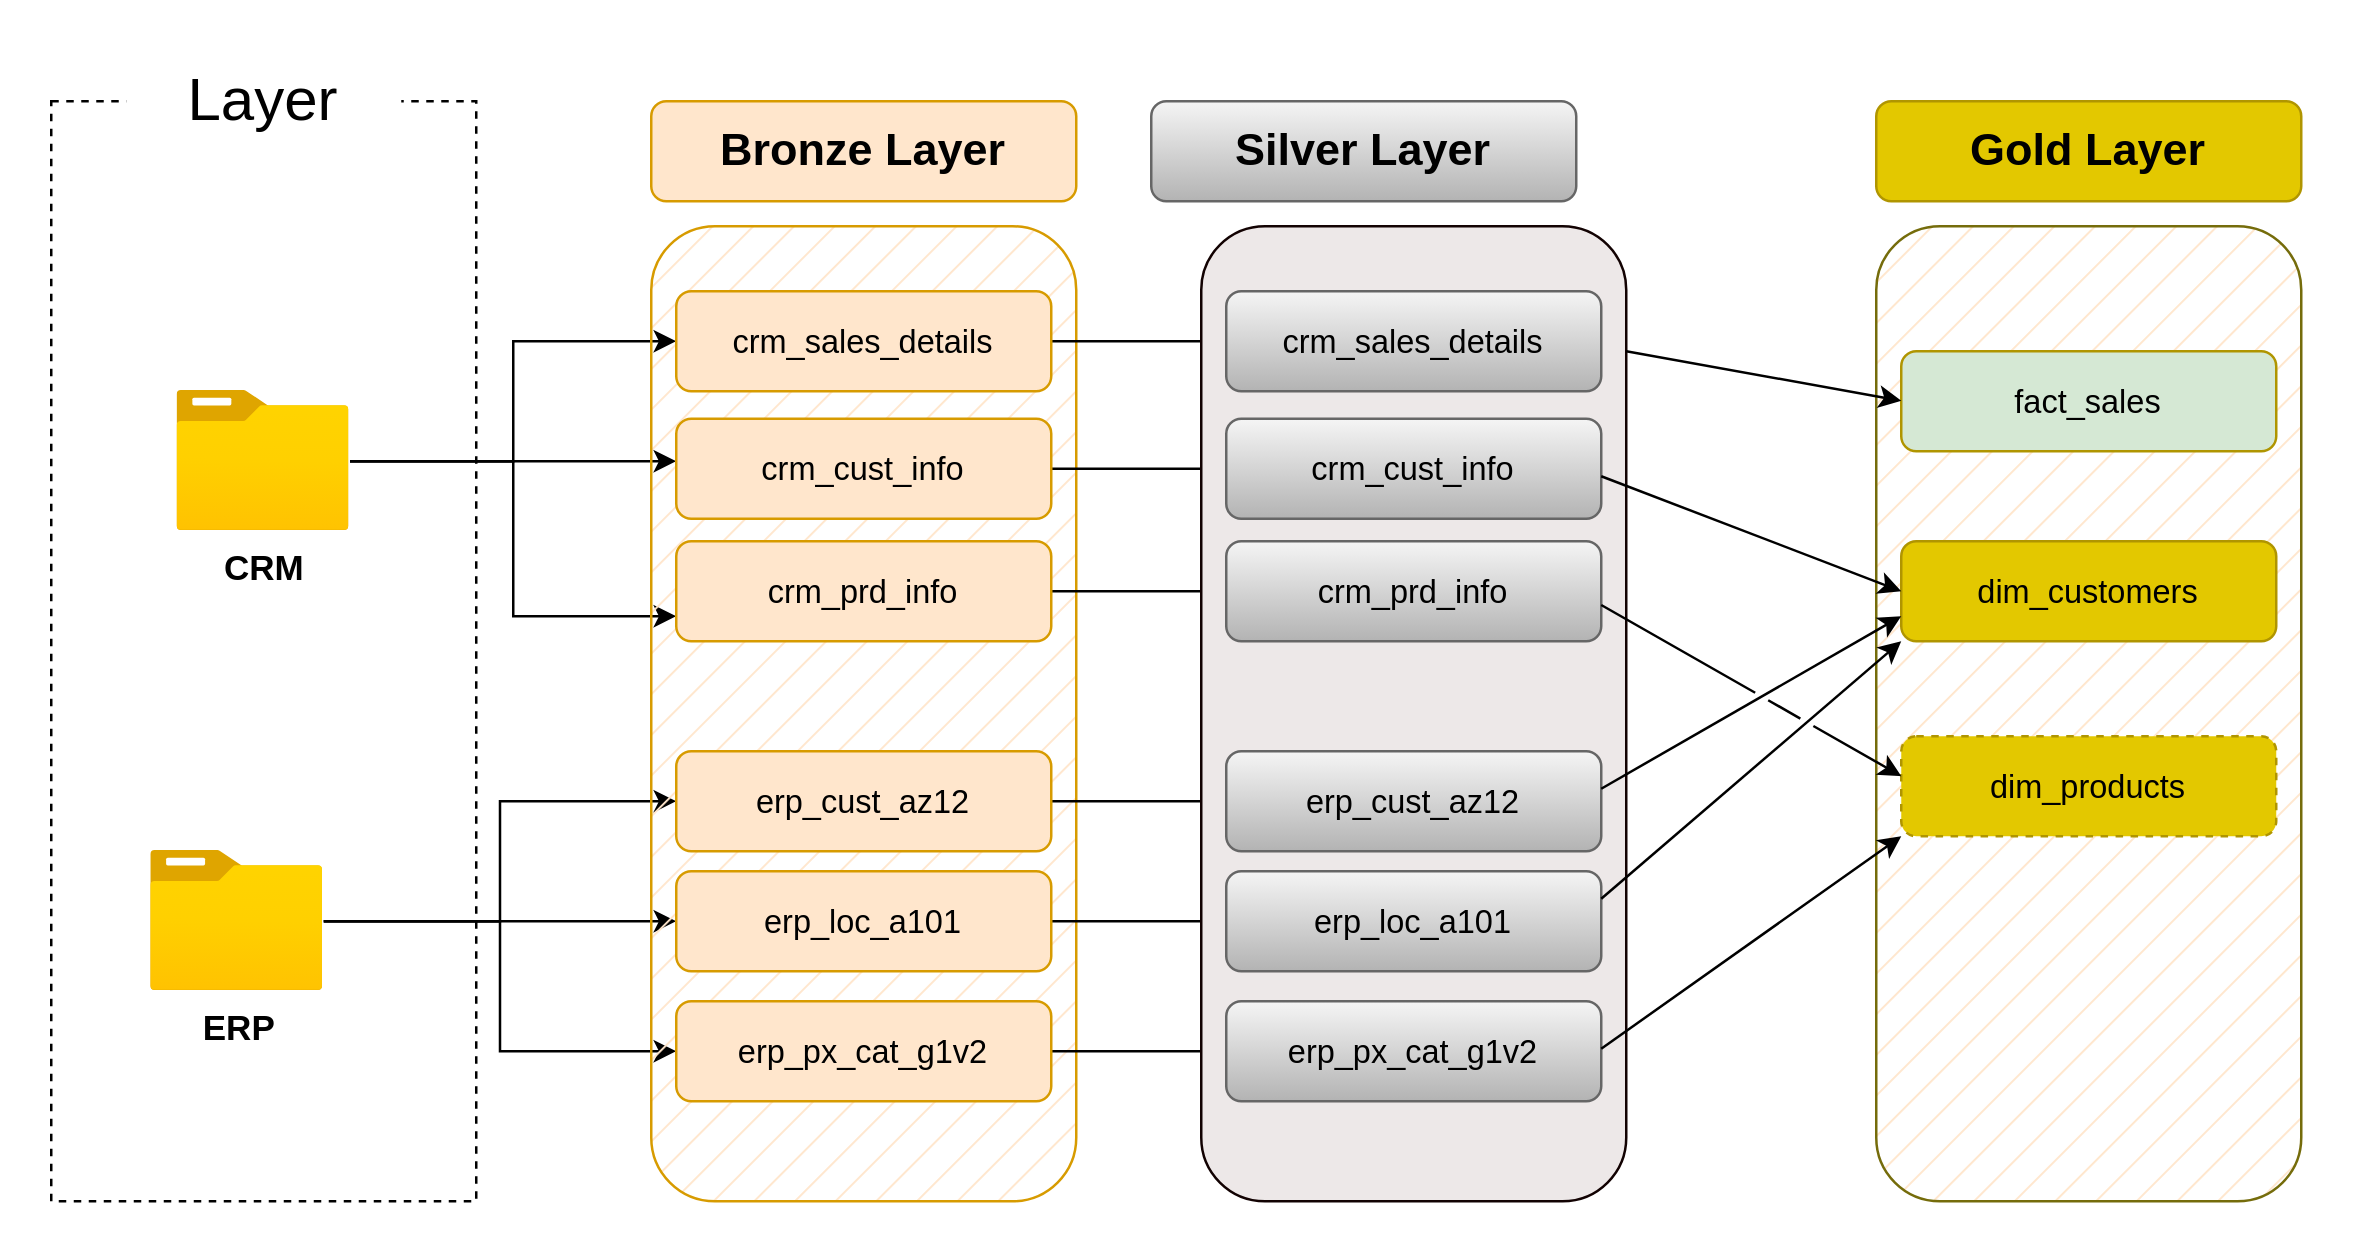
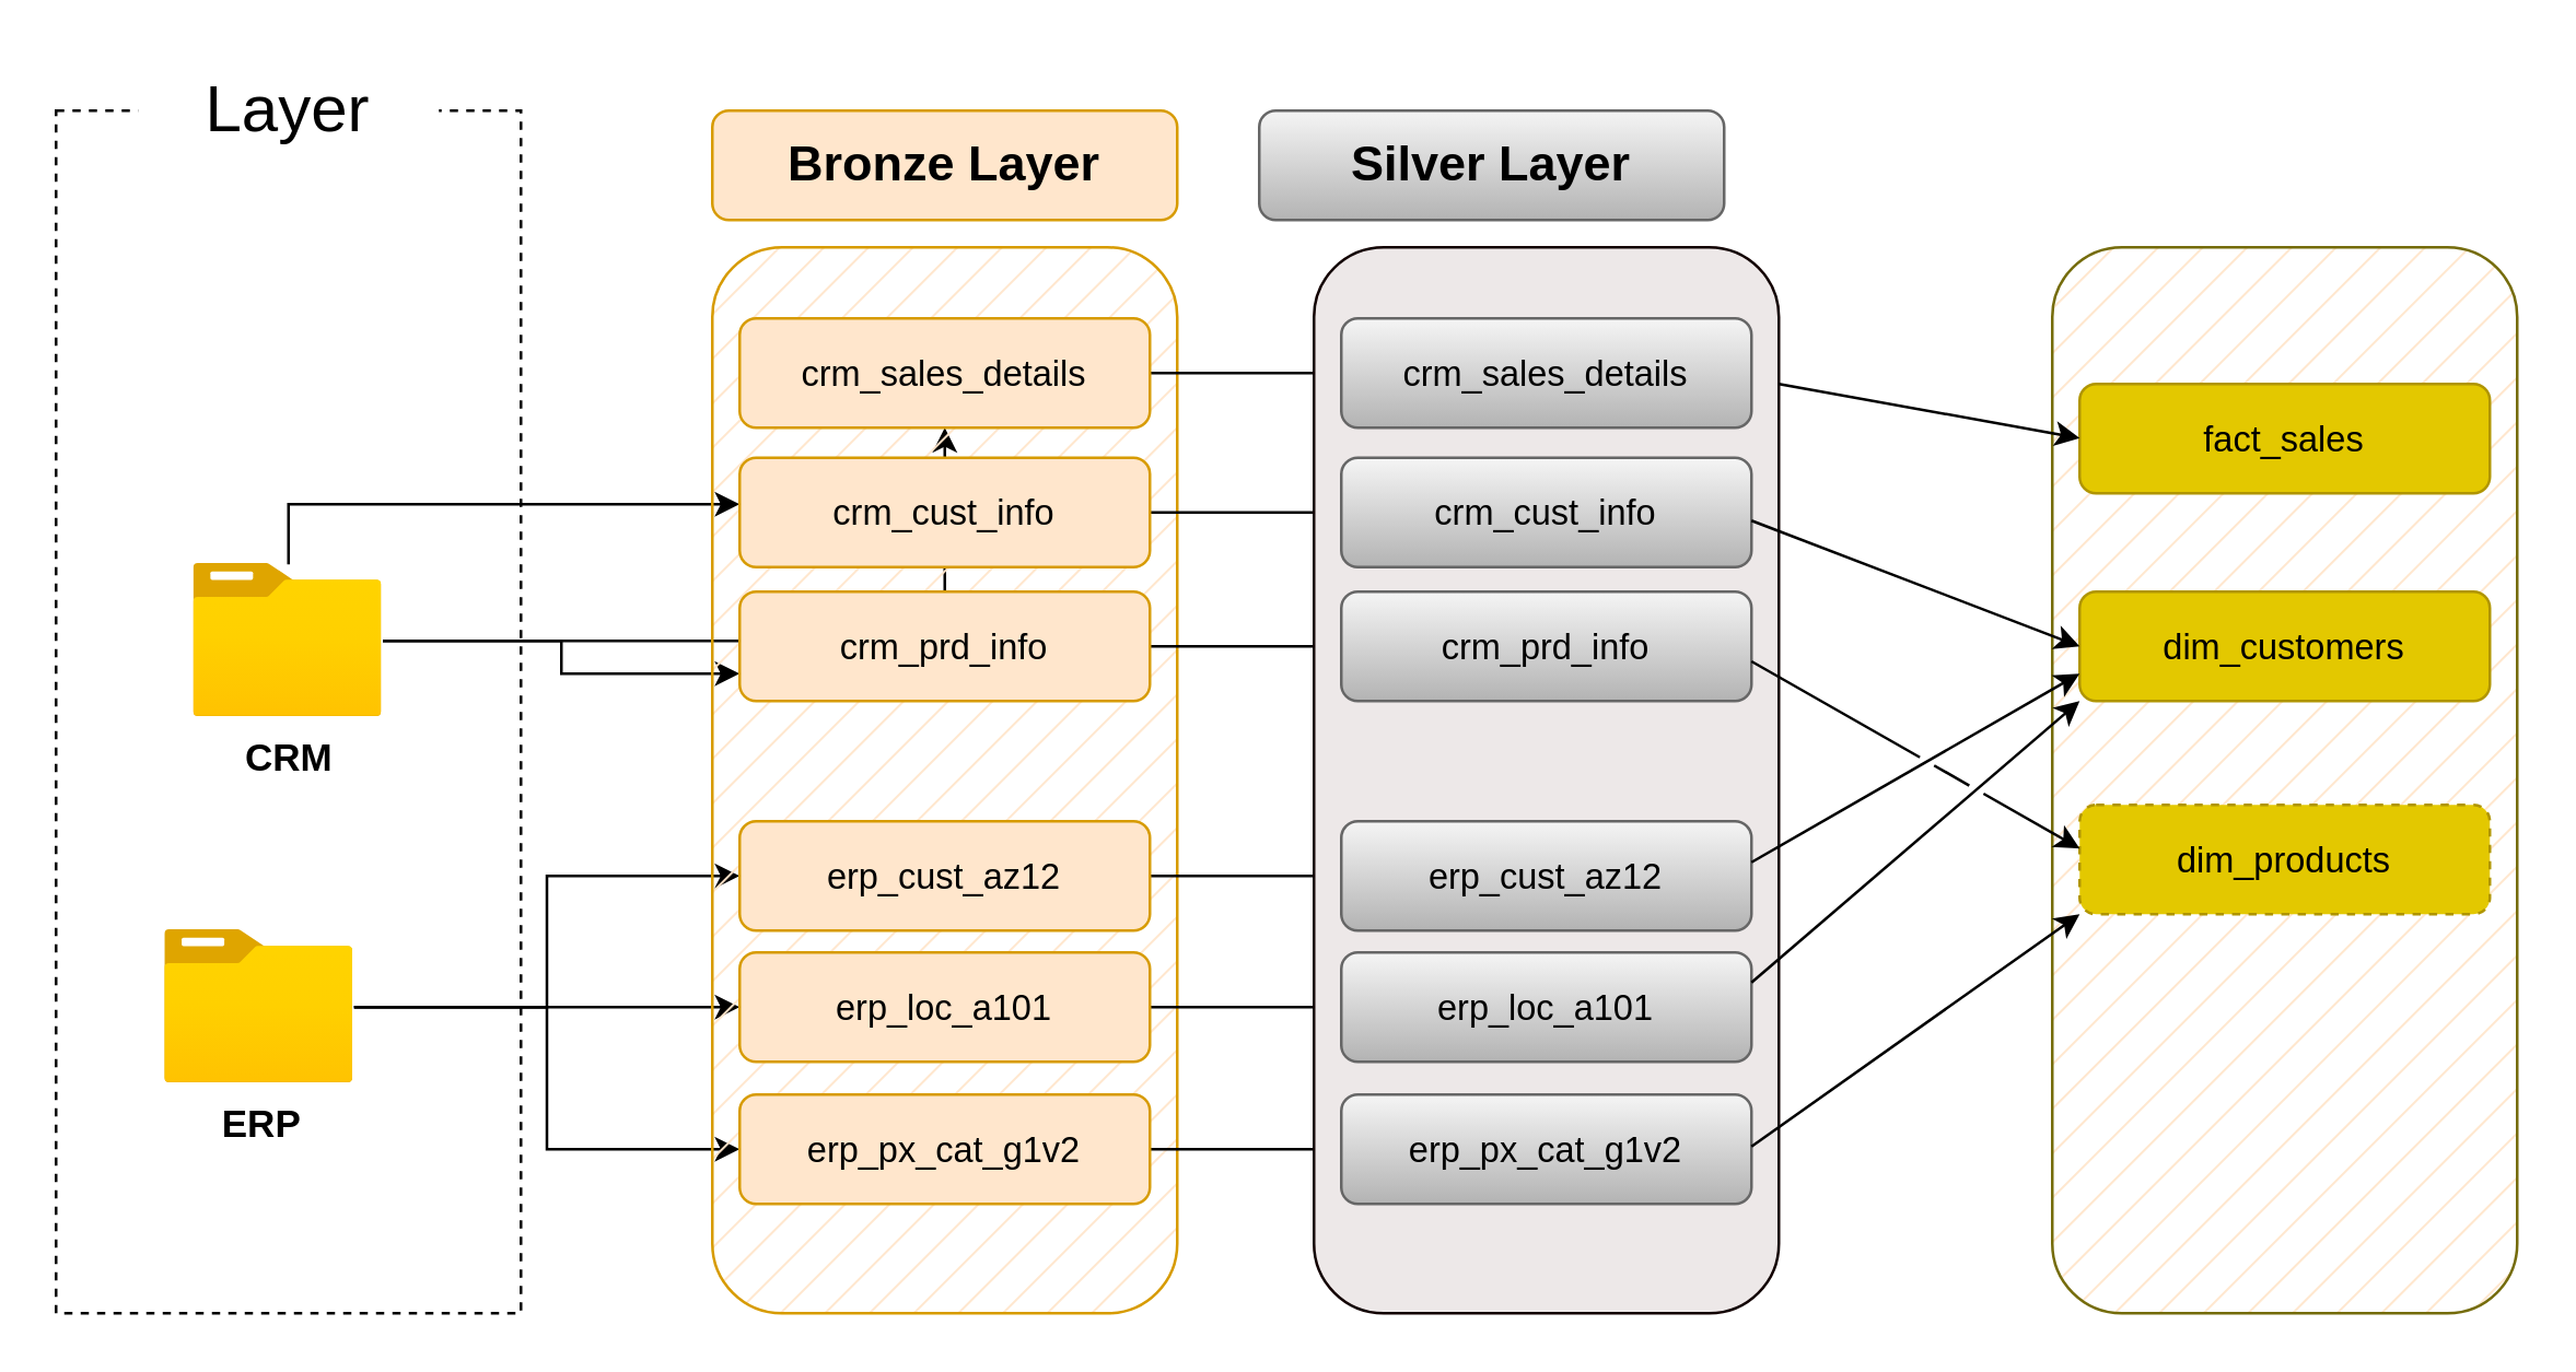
- <mxCell id="35" value="&lt;b&gt;&lt;font style=&quot;font-size: 18px;&quot;&gt;Gold Layer&lt;/font&gt;&lt;/b&gt;" style="rounded=1;whiteSpace=wrap;html=1;fillColor=#e3c800;strokeColor=#B09500;fontColor=#000000;" vertex="1" parent="1"><mxGeometry x="750" y="40" width="170" height="40" as="geometry" /></mxCell>
- <mxCell id="36" value="&lt;font style=&quot;font-size: 13px;&quot;&gt;fact_sales&lt;/font&gt;" style="rounded=1;whiteSpace=wrap;html=1;fillColor=#d5e8d4;strokeColor=#B09500;fontColor=#000000;" vertex="1" parent="1"><mxGeometry x="760" y="140" width="150" height="40" as="geometry" /></mxCell>
+ <mxCell id="36" value="&lt;font style=&quot;font-size: 13px;&quot;&gt;fact_sales&lt;/font&gt;" style="rounded=1;whiteSpace=wrap;html=1;fillColor=#e3c800;strokeColor=#B09500;fontColor=#000000;" vertex="1" parent="1"><mxGeometry x="760" y="140" width="150" height="40" as="geometry" /></mxCell>
- <mxCell id="7" value="&lt;b&gt;&lt;font style=&quot;font-size: 14px;&quot;&gt;CRM&lt;/font&gt;&lt;/b&gt;" style="image;aspect=fixed;html=1;points=[];align=center;fontSize=12;image=img/lib/azure2/general/Folder_Blank.svg;" parent="1" vertex="1"><mxGeometry x="70.5" y="156" width="69" height="56.0" as="geometry" /></mxCell>
+ <mxCell id="7" value="&lt;b&gt;&lt;font style=&quot;font-size: 14px;&quot;&gt;CRM&lt;/font&gt;&lt;/b&gt;" style="image;aspect=fixed;html=1;points=[];align=center;fontSize=12;image=img/lib/azure2/general/Folder_Blank.svg;" parent="1" vertex="1"><mxGeometry x="70.5" y="206" width="69" height="56.0" as="geometry" /></mxCell>
